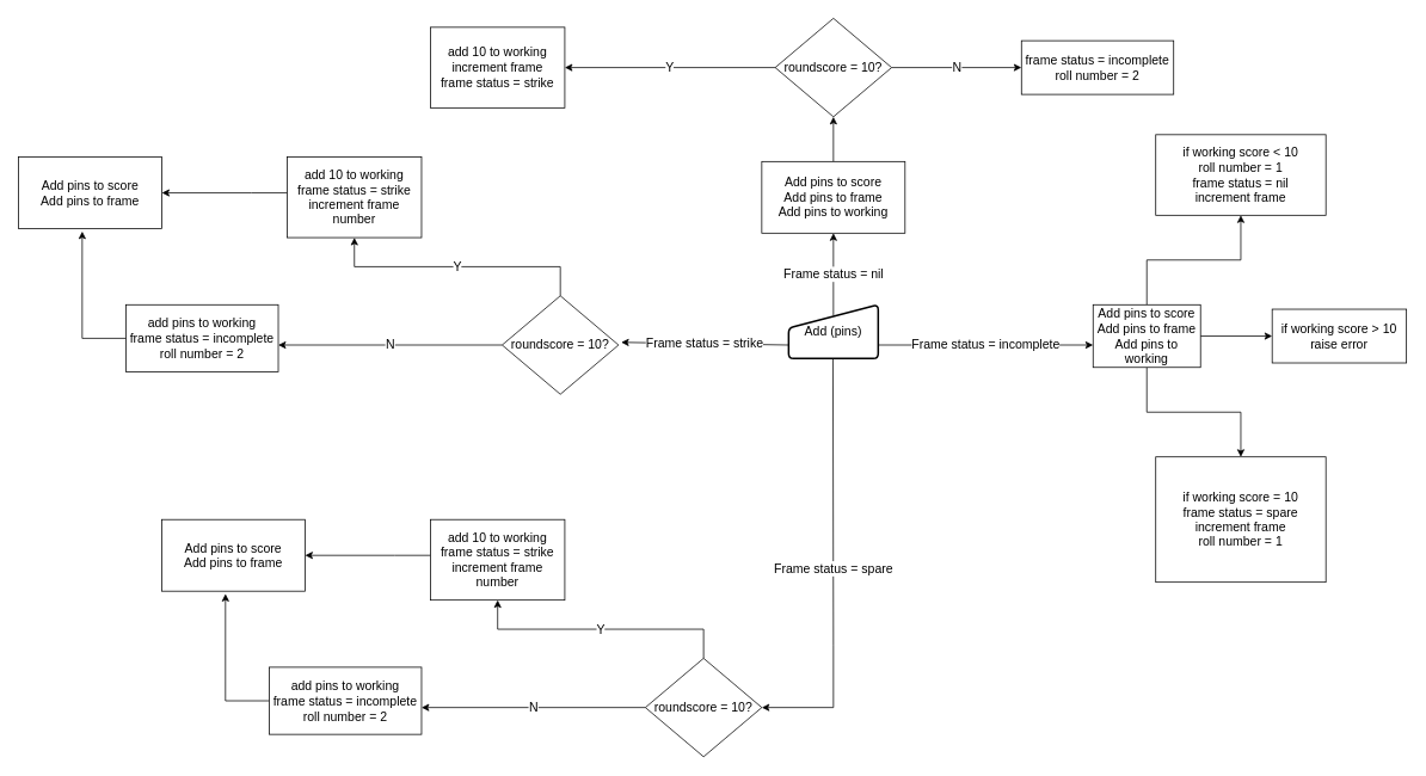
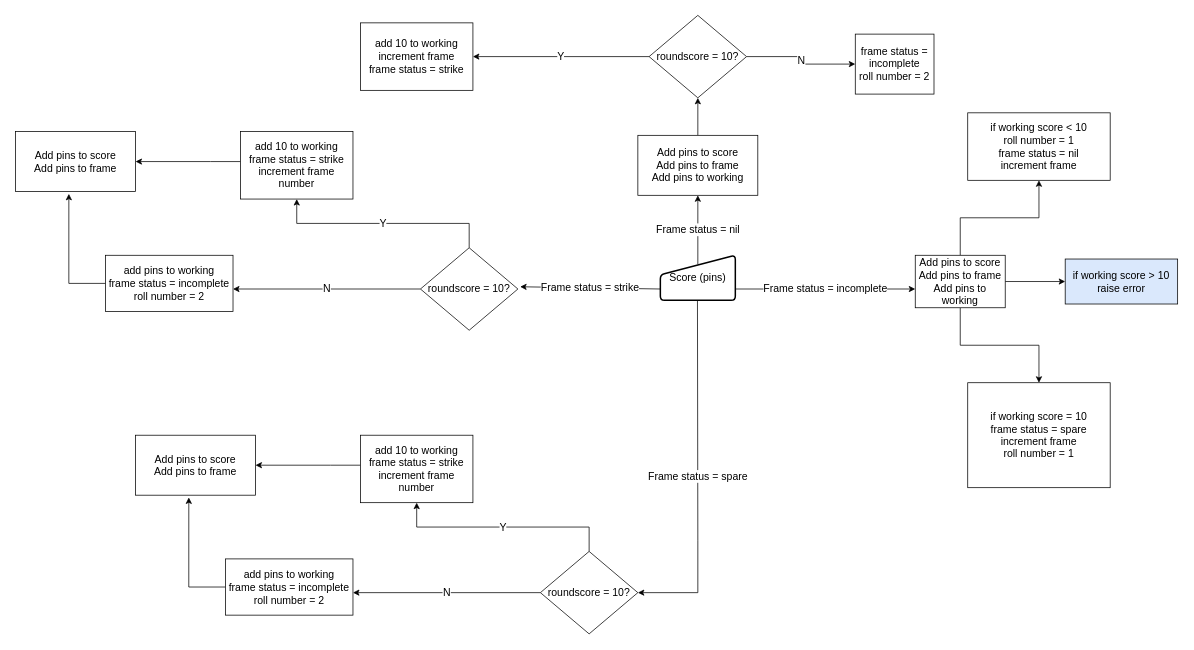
- <mxCell id="13" value="frame status = incomplete&lt;br&gt;roll number = 2" style="whiteSpace=wrap;html=1;rounded=0;fontSize=14;" vertex="1" parent="1"><mxGeometry x="1140" y="45" width="170" height="60" as="geometry" /></mxCell>
+ <mxCell id="13" value="frame status = incomplete&lt;br&gt;roll number = 2" style="whiteSpace=wrap;html=1;rounded=0;fontSize=14;" vertex="1" parent="1"><mxGeometry x="1140" y="45" width="105" height="80" as="geometry" /></mxCell>
- <mxCell id="2" value="&lt;font style=&quot;font-size: 14px&quot;&gt;Add (pins)&lt;/font&gt;" style="html=1;strokeWidth=2;shape=manualInput;whiteSpace=wrap;rounded=1;size=26;arcSize=11;" vertex="1" parent="1"><mxGeometry x="880" y="340" width="100" height="60" as="geometry" /></mxCell>
+ <mxCell id="2" value="&lt;font style=&quot;font-size: 14px&quot;&gt;Score (pins)&lt;/font&gt;" style="html=1;strokeWidth=2;shape=manualInput;whiteSpace=wrap;rounded=1;size=26;arcSize=11;" vertex="1" parent="1"><mxGeometry x="880" y="340" width="100" height="60" as="geometry" /></mxCell>
- <mxCell id="18" value="if working score &amp;gt; 10&lt;br&gt;raise error" style="whiteSpace=wrap;html=1;rounded=0;fontSize=14;" vertex="1" parent="1"><mxGeometry x="1420" y="345" width="150" height="60" as="geometry" /></mxCell>
+ <mxCell id="18" value="if working score &amp;gt; 10&lt;br&gt;raise error" style="whiteSpace=wrap;html=1;rounded=0;fontSize=14;fillColor=#dae8fc;" vertex="1" parent="1"><mxGeometry x="1420" y="345" width="150" height="60" as="geometry" /></mxCell>
